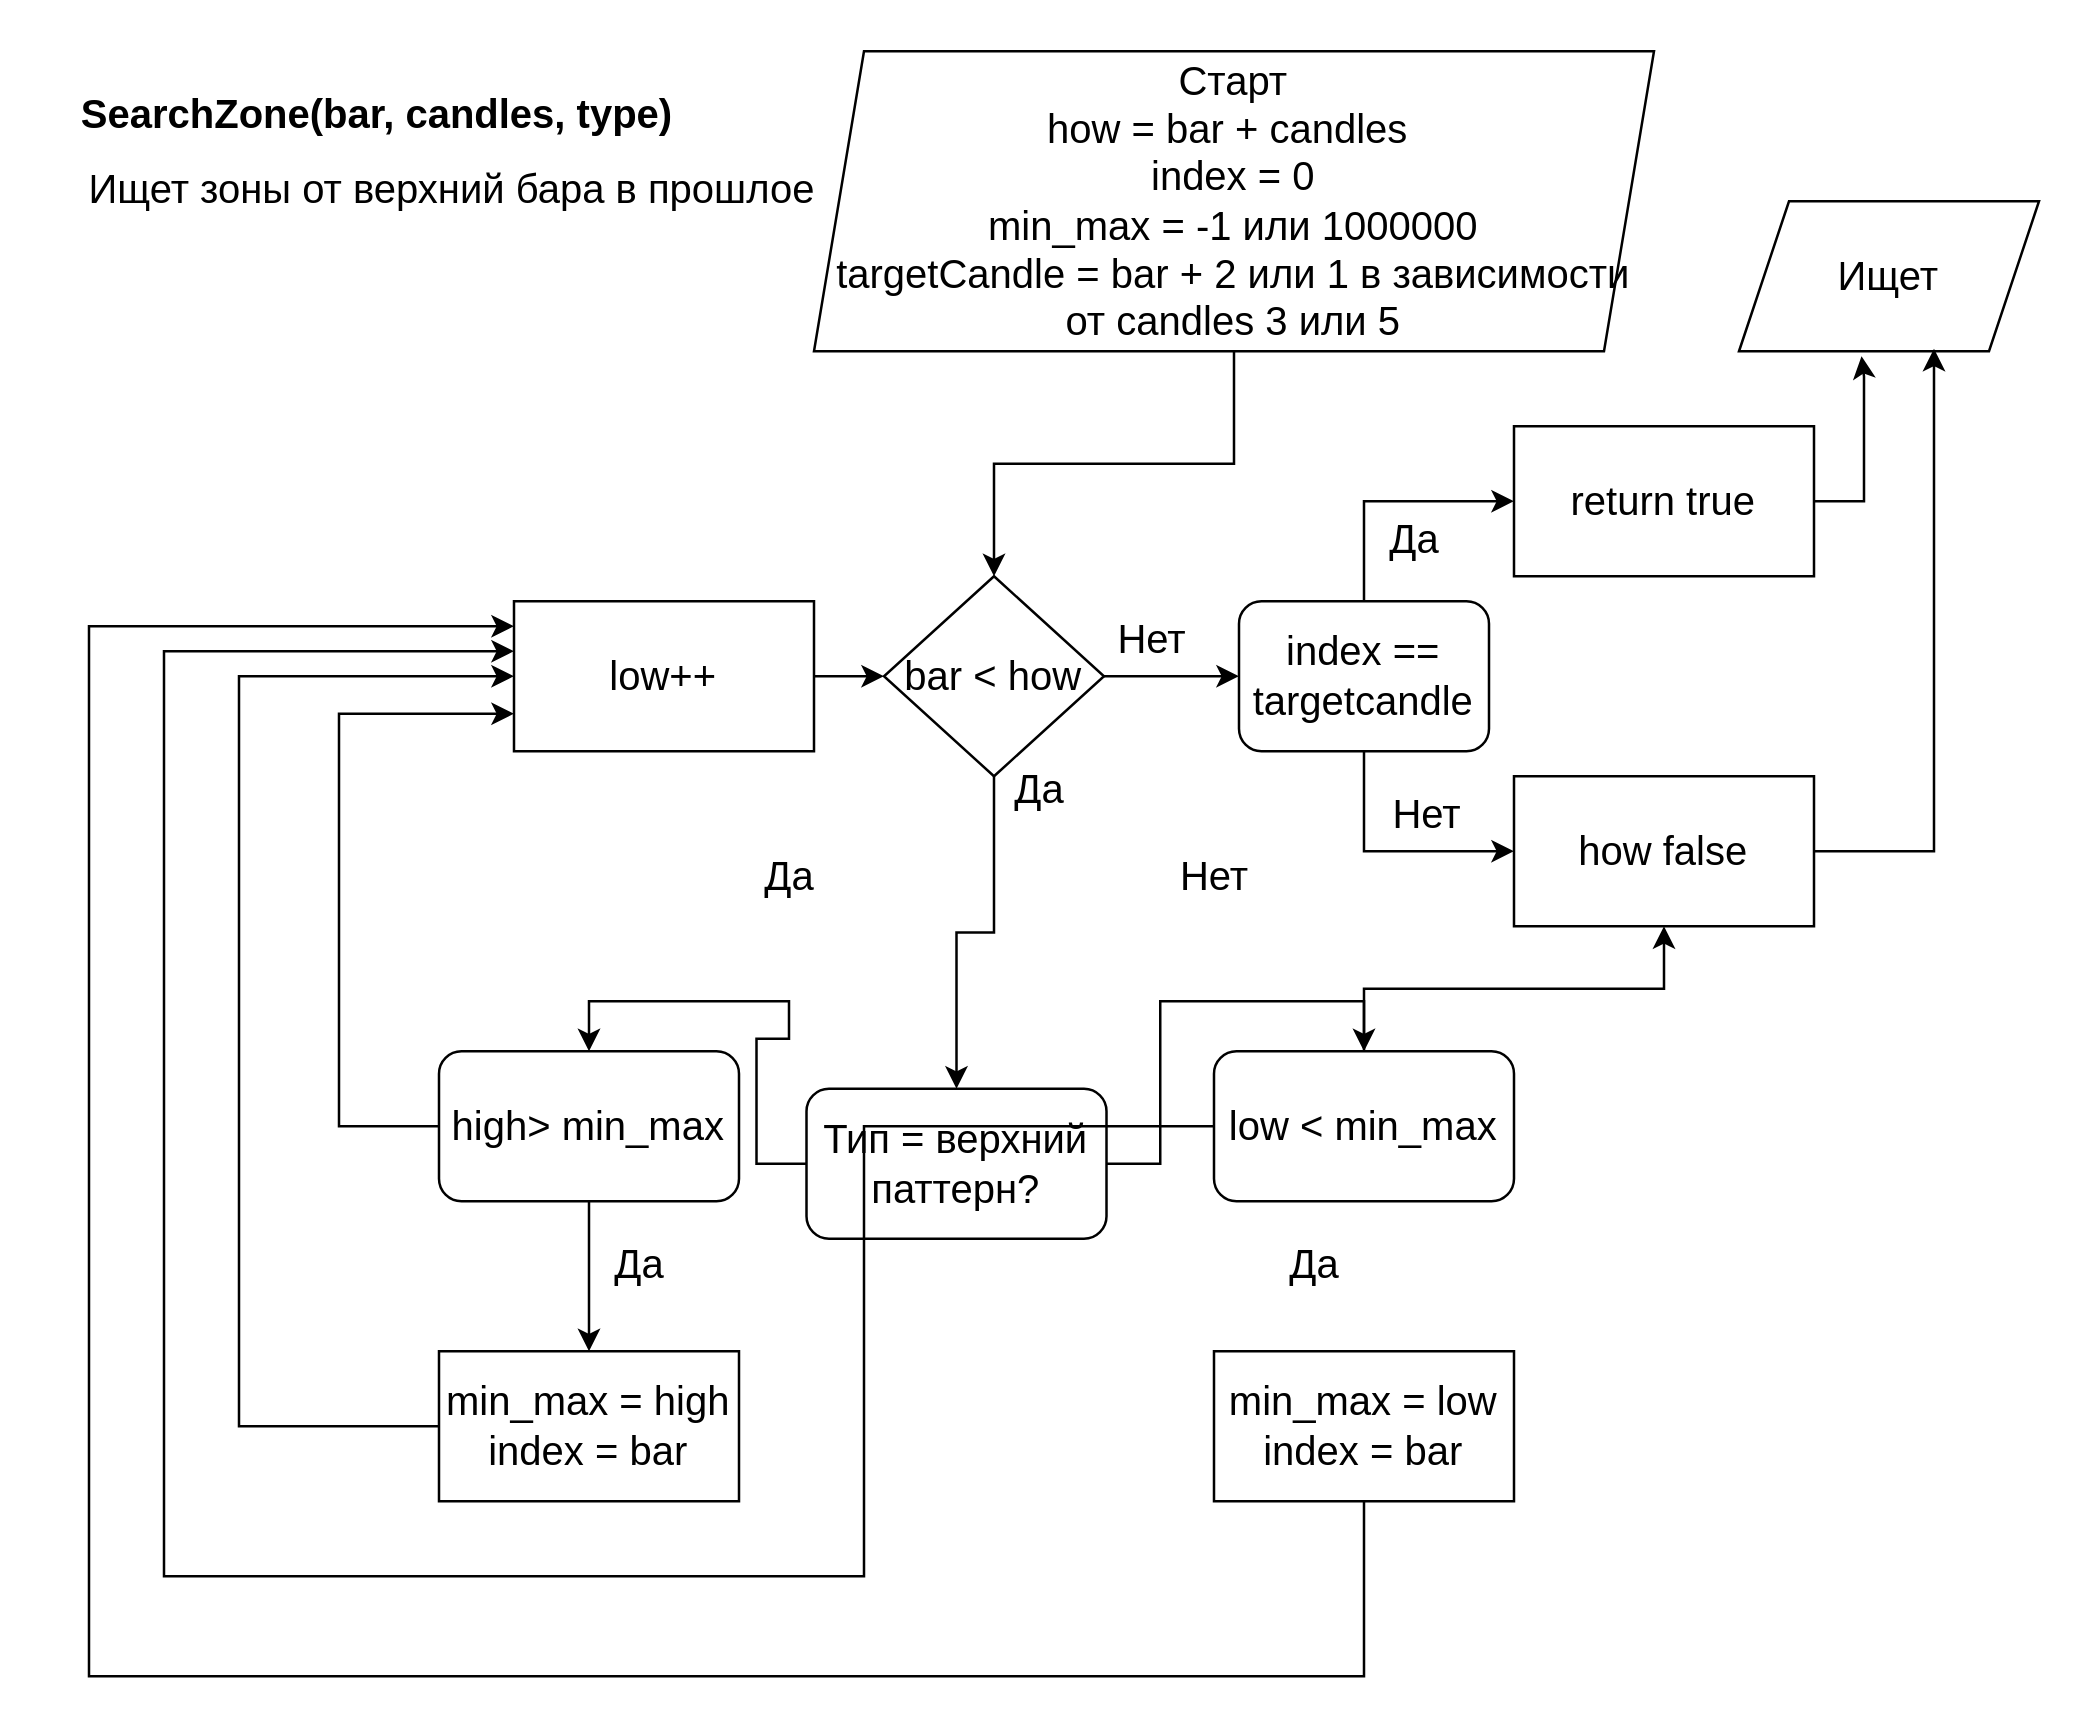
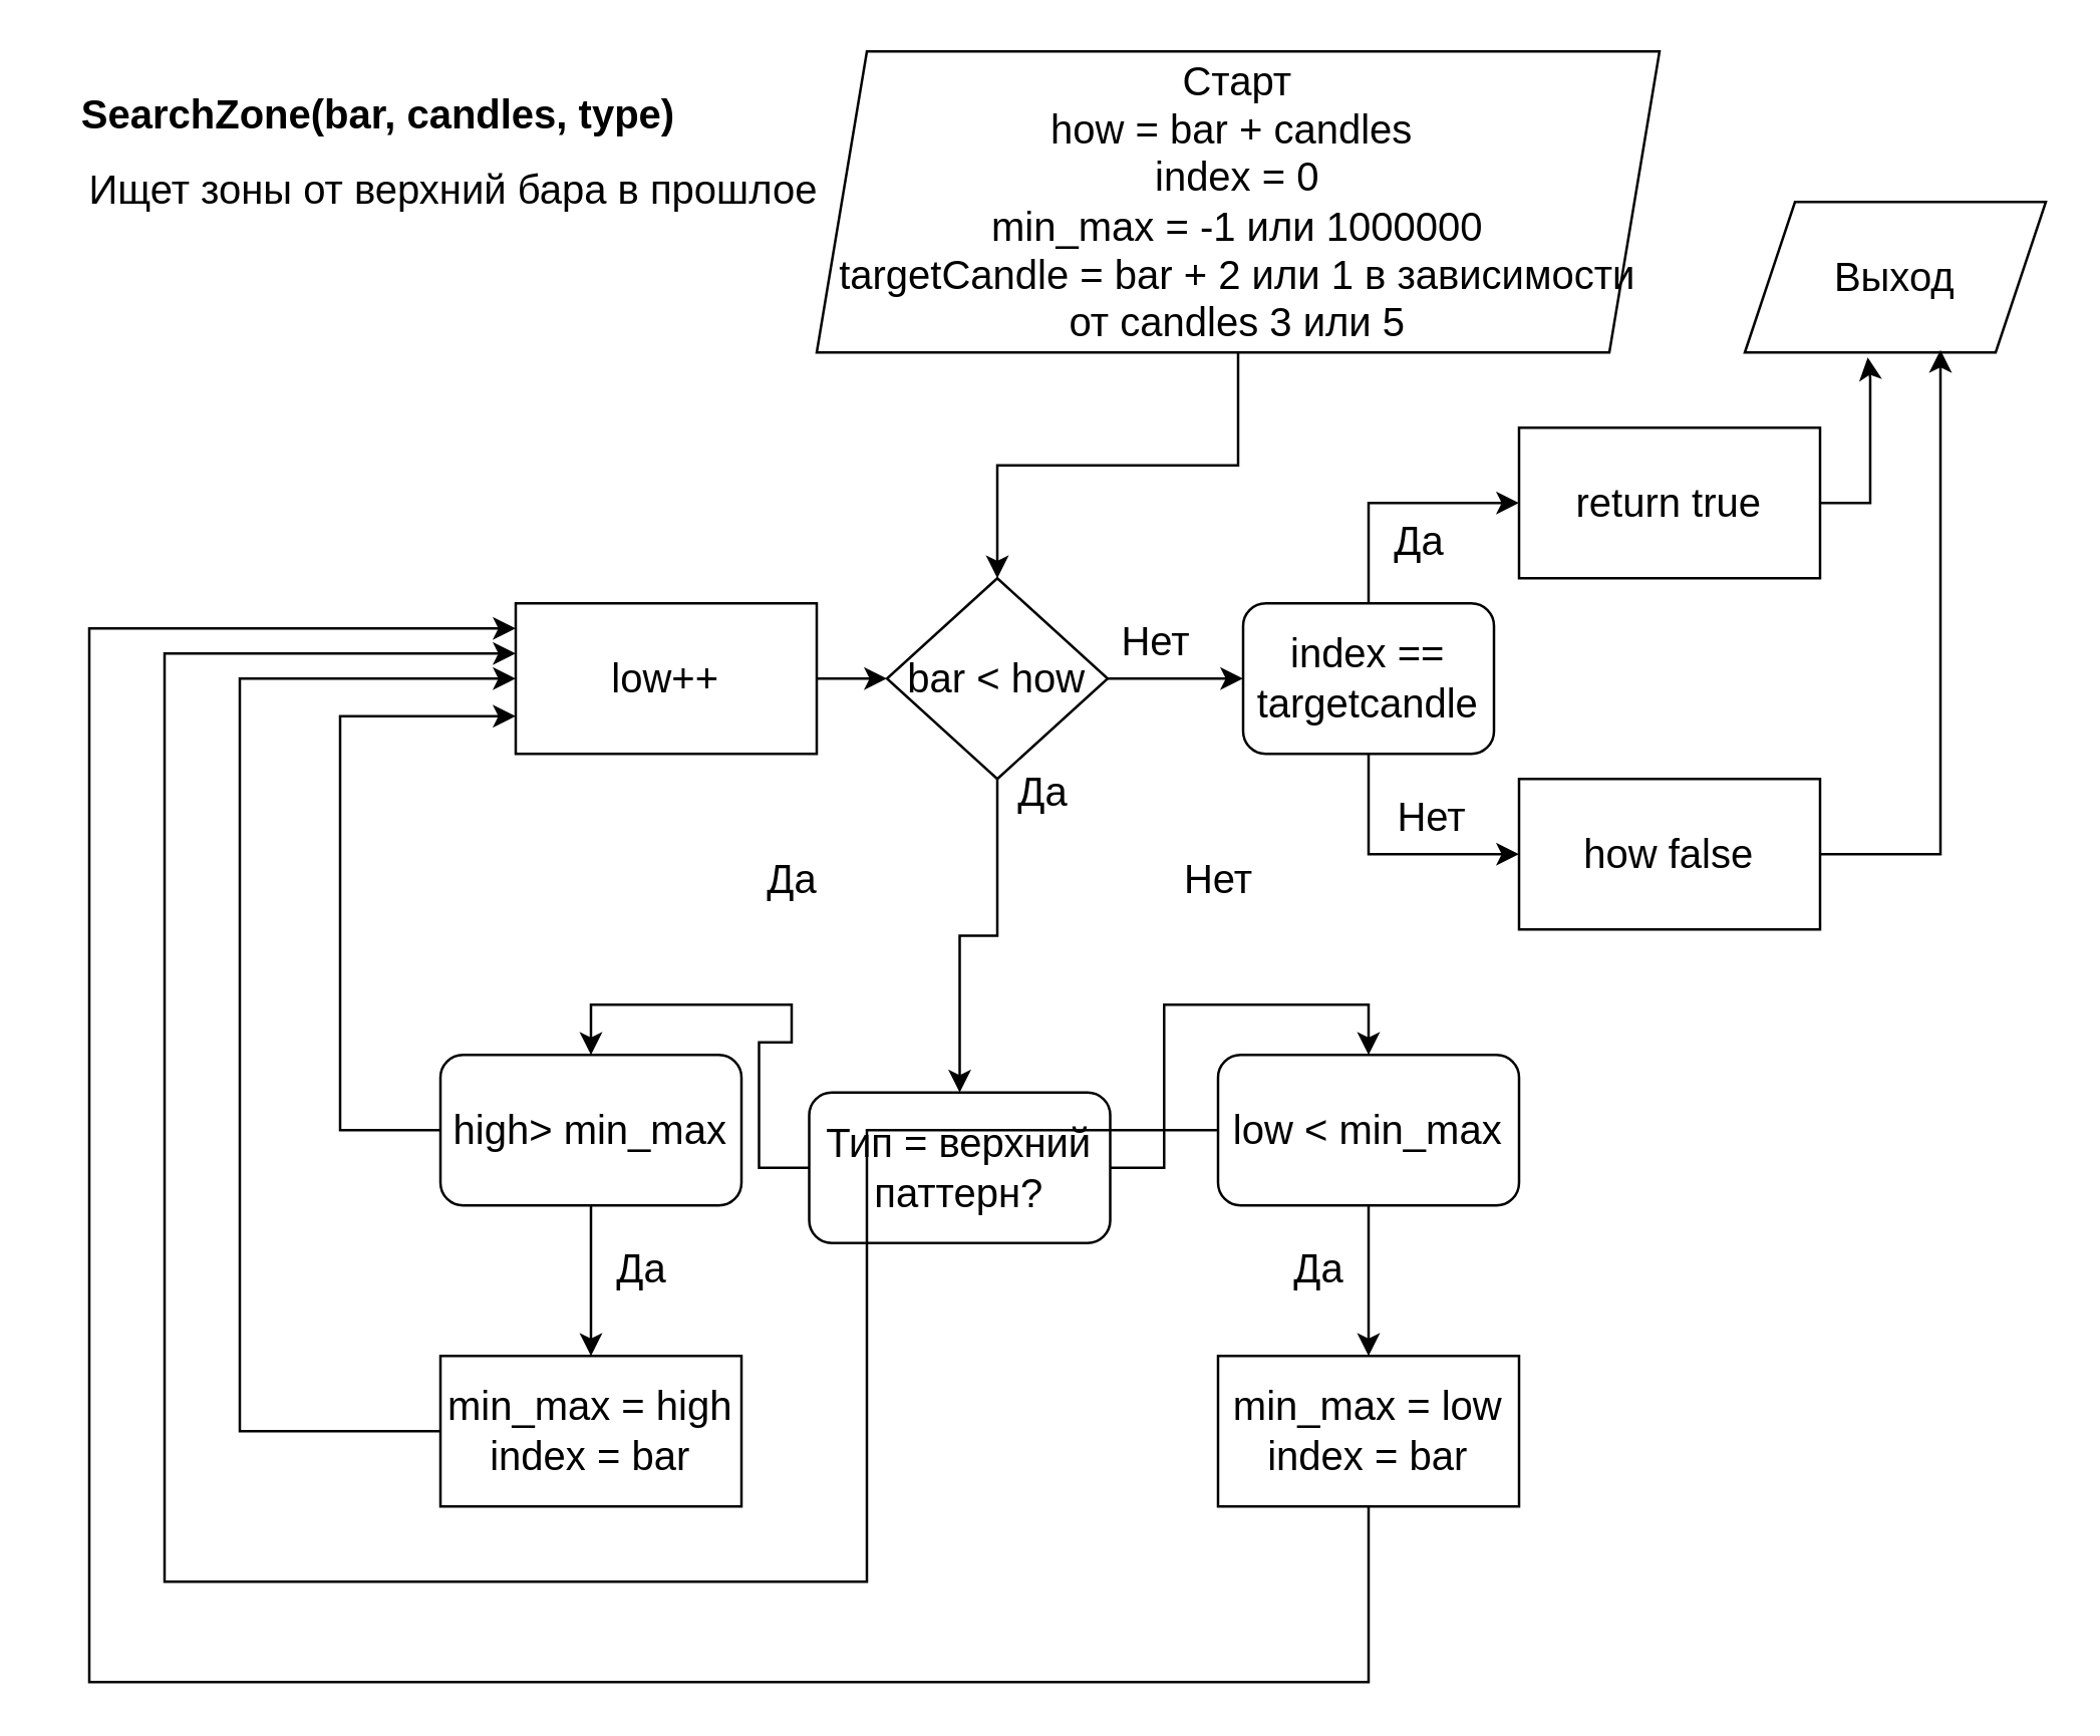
- <mxCell id="18" value="Ищет" style="shape=parallelogram;perimeter=parallelogramPerimeter;whiteSpace=wrap;html=1;fixedSize=1;fontSize=16;" vertex="1" parent="1"><mxGeometry x="695" y="80" width="120" height="60" as="geometry" /></mxCell>
+ <mxCell id="18" value="Выход" style="shape=parallelogram;perimeter=parallelogramPerimeter;whiteSpace=wrap;html=1;fixedSize=1;fontSize=16;" vertex="1" parent="1"><mxGeometry x="695" y="80" width="120" height="60" as="geometry" /></mxCell>
- <mxCell id="15" style="edgeStyle=orthogonalEdgeStyle;rounded=0;orthogonalLoop=1;jettySize=auto;html=1;fontSize=16;" edge="1" parent="1" source="17" target="37"><mxGeometry relative="1" as="geometry" /></mxCell>
+ <mxCell id="15" style="edgeStyle=orthogonalEdgeStyle;rounded=0;orthogonalLoop=1;jettySize=auto;html=1;entryX=0.5;entryY=0;entryDx=0;entryDy=0;fontSize=16;" edge="1" parent="1" source="17" target="24"><mxGeometry relative="1" as="geometry" /></mxCell>
